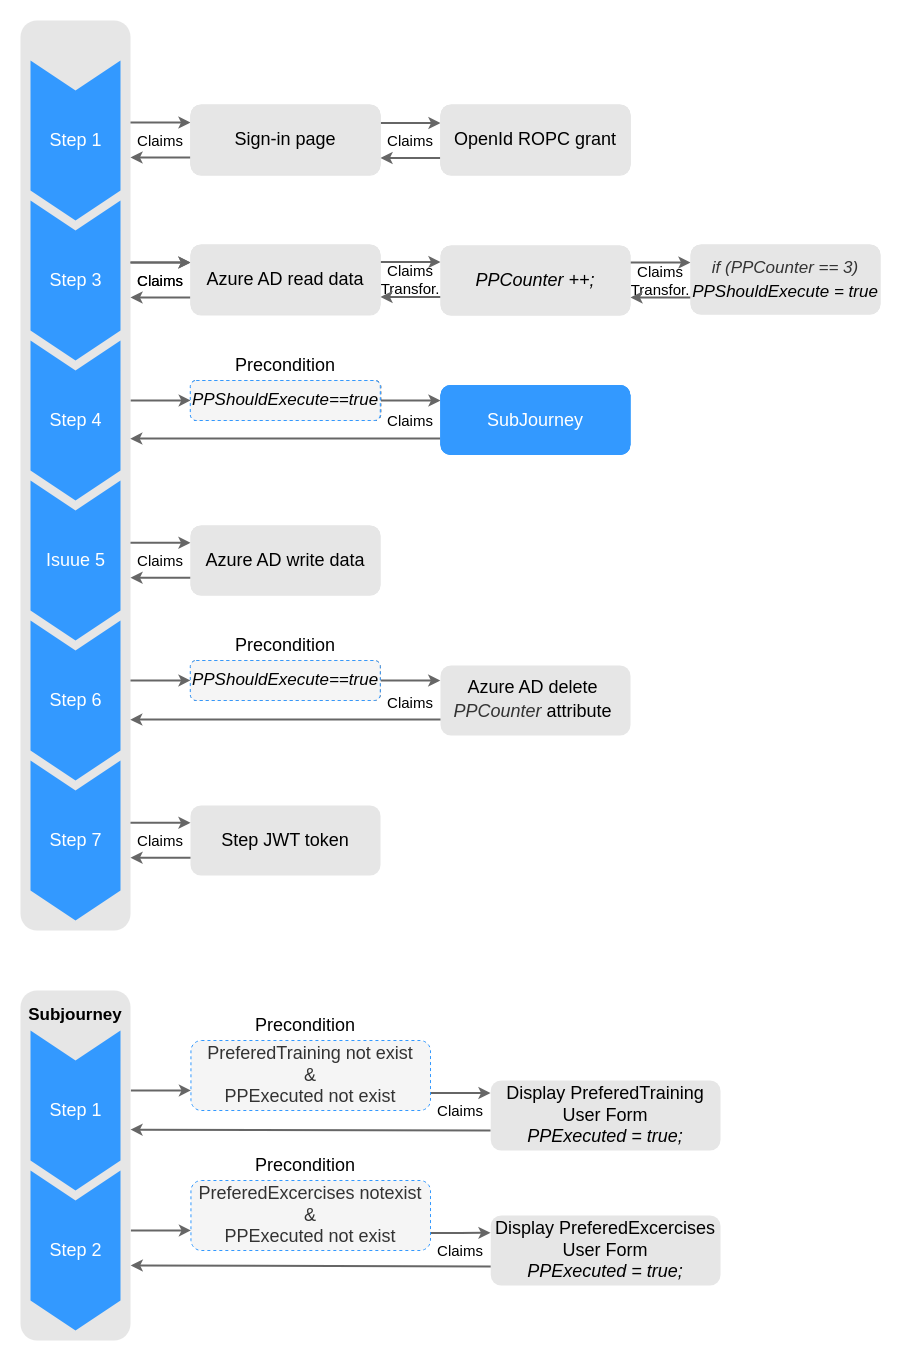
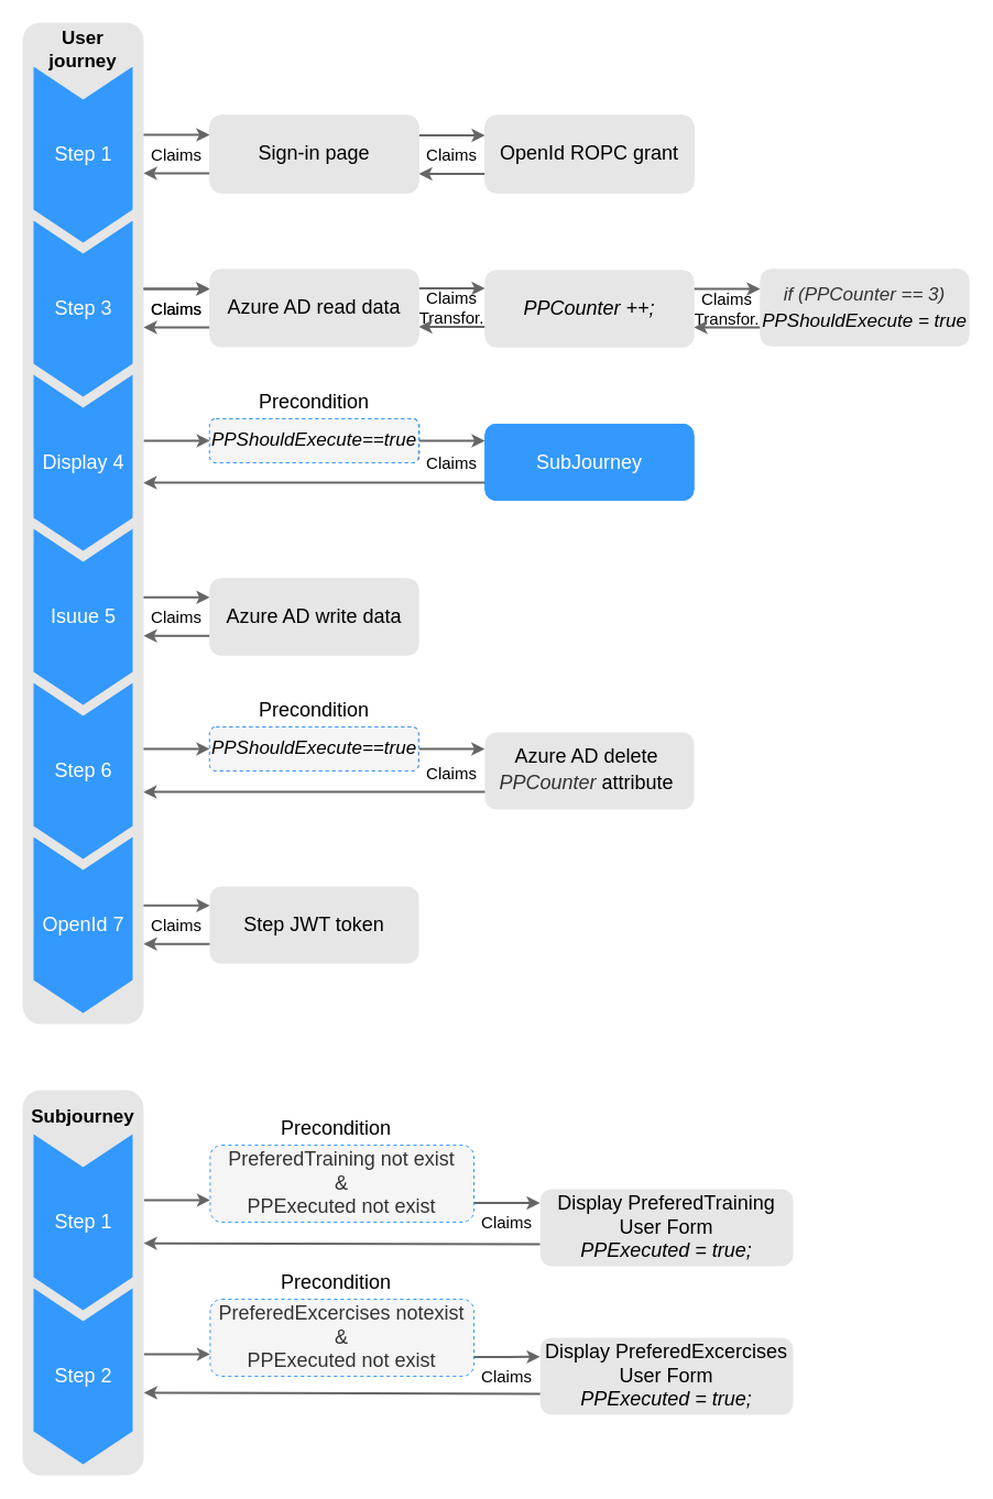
+ <mxCell id="3" value="User journey" style="text;html=1;strokeColor=none;fillColor=none;align=center;verticalAlign=middle;whiteSpace=wrap;rounded=0;fontSize=17;fontStyle=1" parent="1" vertex="1"><mxGeometry y="30" width="90" height="30" as="geometry" x="30" /></mxCell>
- <mxCell id="17" value="Step 4" style="html=1;shadow=0;dashed=0;align=center;verticalAlign=middle;shape=mxgraph.arrows2.arrow;dy=0;dx=30;notch=30;fontSize=18;fillColor=#3399FF;strokeColor=none;fontColor=#FFFFFF;direction=south;" parent="1" vertex="1"><mxGeometry y="340" width="90" height="160" as="geometry" x="30" /></mxCell>
+ <mxCell id="17" value="Display 4" style="html=1;shadow=0;dashed=0;align=center;verticalAlign=middle;shape=mxgraph.arrows2.arrow;dy=0;dx=30;notch=30;fontSize=18;fillColor=#3399FF;strokeColor=none;fontColor=#FFFFFF;direction=south;" parent="1" vertex="1"><mxGeometry y="340" width="90" height="160" as="geometry" x="30" /></mxCell>
- <mxCell id="21" value="Step 7" style="html=1;shadow=0;dashed=0;align=center;verticalAlign=middle;shape=mxgraph.arrows2.arrow;dy=0;dx=30;notch=30;fontSize=18;fillColor=#3399FF;strokeColor=none;fontColor=#FFFFFF;direction=south;" parent="1" vertex="1"><mxGeometry y="760" width="90" height="160" as="geometry" x="30" /></mxCell>
+ <mxCell id="21" value="OpenId 7" style="html=1;shadow=0;dashed=0;align=center;verticalAlign=middle;shape=mxgraph.arrows2.arrow;dy=0;dx=30;notch=30;fontSize=18;fillColor=#3399FF;strokeColor=none;fontColor=#FFFFFF;direction=south;" parent="1" vertex="1"><mxGeometry y="760" width="90" height="160" as="geometry" x="30" /></mxCell>
